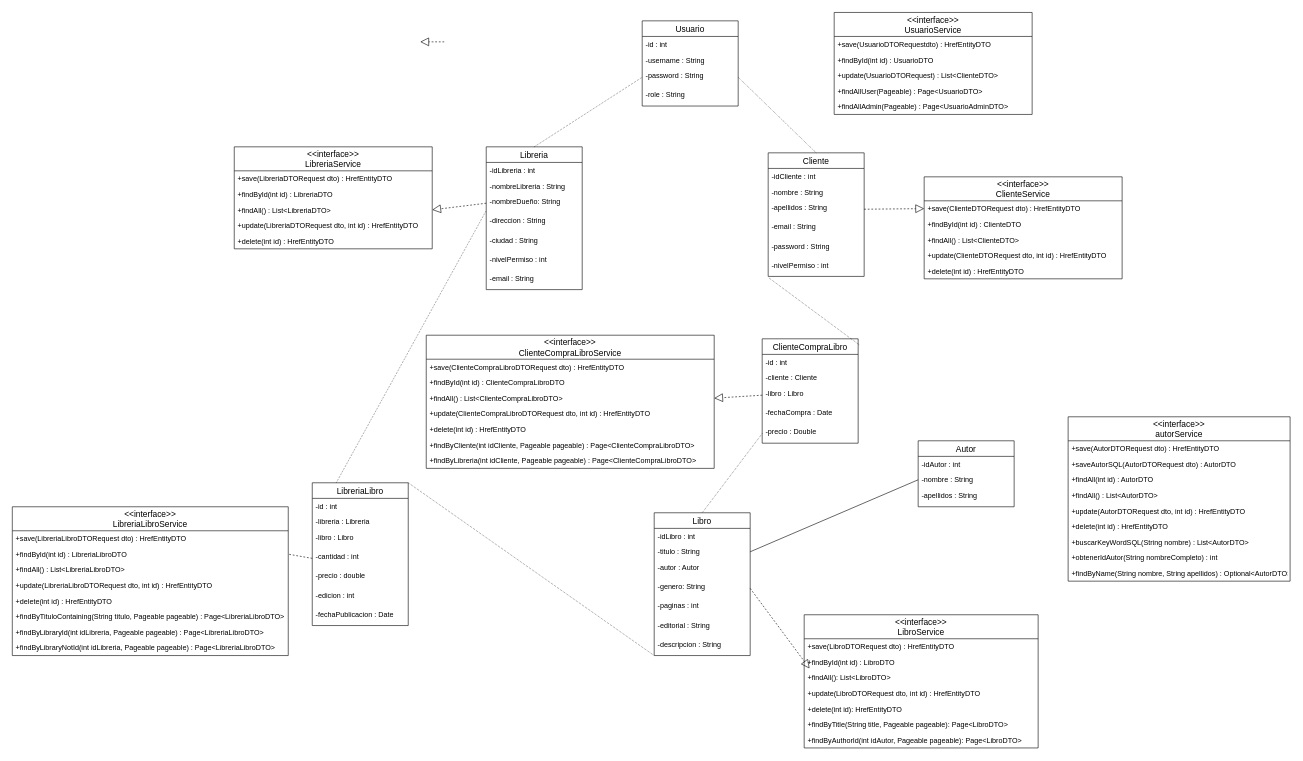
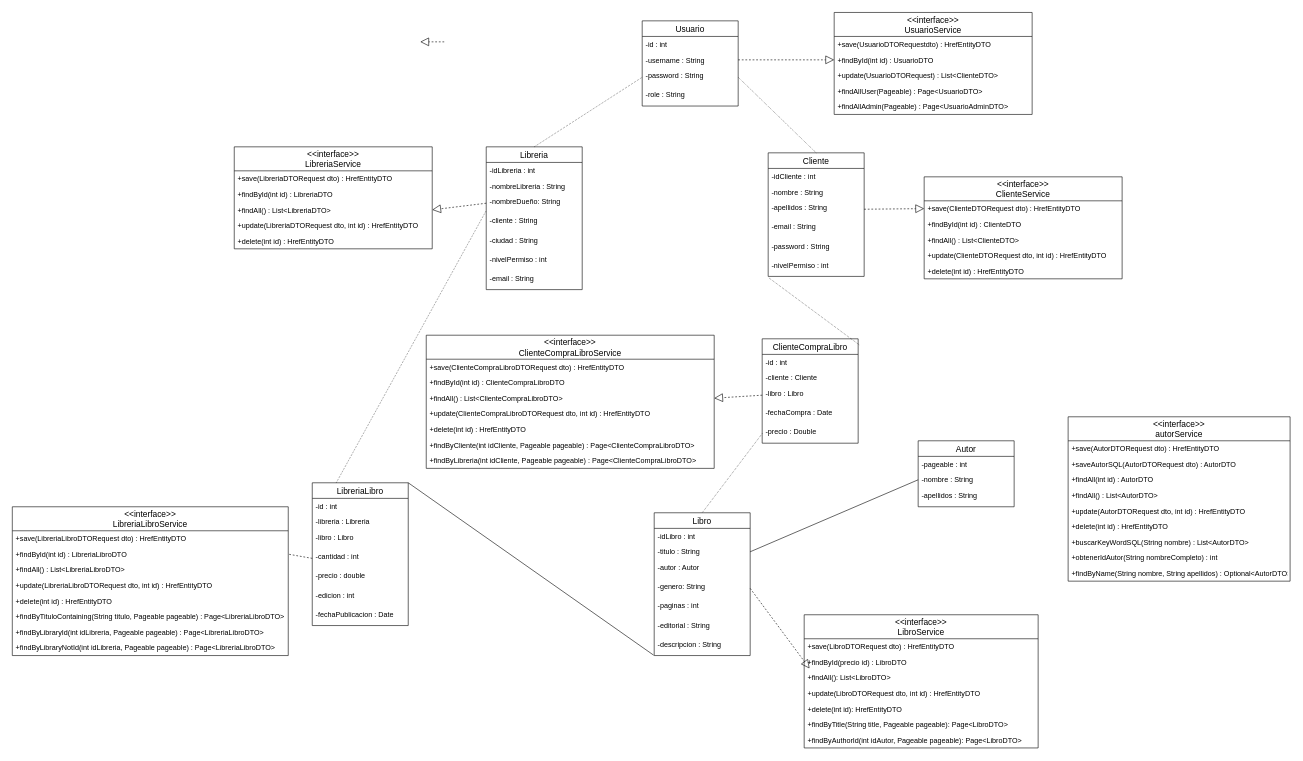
+ <mxCell id="119" value="" style="endArrow=block;dashed=1;endFill=0;endSize=12;html=1;exitX=1;exitY=0.5;exitDx=0;exitDy=0;entryX=0;entryY=0.5;entryDx=0;entryDy=0;" edge="1" parent="1" source="106" target="115"><mxGeometry width="160" relative="1" as="geometry"><mxPoint x="1590" y="348" as="sourcePoint" /><mxPoint x="1730" y="307" as="targetPoint" /></mxGeometry></mxCell>
- <mxCell id="89" value="-direccion : String" style="text;strokeColor=none;fillColor=none;spacingLeft=4;spacingRight=4;overflow=hidden;rotatable=0;points=[[0,0.5],[1,0.5]];portConstraint=eastwest;fontSize=12;" parent="85" vertex="1"><mxGeometry y="110" width="160" height="32" as="geometry" /></mxCell>
+ <mxCell id="89" value="-cliente : String" style="text;strokeColor=none;fillColor=none;spacingLeft=4;spacingRight=4;overflow=hidden;rotatable=0;points=[[0,0.5],[1,0.5]];portConstraint=eastwest;fontSize=12;" parent="85" vertex="1"><mxGeometry y="110" width="160" height="32" as="geometry" /></mxCell>
- <mxCell id="49" value="-idAutor : int" style="text;strokeColor=none;fillColor=none;spacingLeft=4;spacingRight=4;overflow=hidden;rotatable=0;points=[[0,0.5],[1,0.5]];portConstraint=eastwest;fontSize=12;" parent="48" vertex="1"><mxGeometry y="26" width="160" height="26" as="geometry" /></mxCell>
+ <mxCell id="49" value="-pageable : int" style="text;strokeColor=none;fillColor=none;spacingLeft=4;spacingRight=4;overflow=hidden;rotatable=0;points=[[0,0.5],[1,0.5]];portConstraint=eastwest;fontSize=12;" parent="48" vertex="1"><mxGeometry y="26" width="160" height="26" as="geometry" /></mxCell>
- <mxCell id="81" value="" style="endArrow=none;html=1;rounded=0;dashed=1;dashPattern=1 2;fontSize=12;entryX=-0.006;entryY=0.979;entryDx=0;entryDy=0;exitX=1;exitY=0;exitDx=0;exitDy=0;entryPerimeter=0;" parent="1" source="73" target="26" edge="1"><mxGeometry relative="1" as="geometry"><mxPoint x="1339.68" y="1064" as="sourcePoint" /><mxPoint x="1440" y="1100" as="targetPoint" /></mxGeometry></mxCell>
+ <mxCell id="81" value="" style="endArrow=none;html=1;rounded=0;dashed=0;dashPattern=1 2;fontSize=12;entryX=-0.006;entryY=0.979;entryDx=0;entryDy=0;exitX=1;exitY=0;exitDx=0;exitDy=0;entryPerimeter=0;" parent="1" source="73" target="26" edge="1"><mxGeometry relative="1" as="geometry"><mxPoint x="1339.68" y="1064" as="sourcePoint" /><mxPoint x="1440" y="1100" as="targetPoint" /></mxGeometry></mxCell>
- <mxCell id="29" value="+findById(int id) : LibroDTO" style="text;strokeColor=none;fillColor=none;spacingLeft=4;spacingRight=4;overflow=hidden;rotatable=0;points=[[0,0.5],[1,0.5]];portConstraint=eastwest;fontSize=12;" parent="27" vertex="1"><mxGeometry y="66" width="390" height="26" as="geometry" /></mxCell>
+ <mxCell id="29" value="+findById(precio id) : LibroDTO" style="text;strokeColor=none;fillColor=none;spacingLeft=4;spacingRight=4;overflow=hidden;rotatable=0;points=[[0,0.5],[1,0.5]];portConstraint=eastwest;fontSize=12;" parent="27" vertex="1"><mxGeometry y="66" width="390" height="26" as="geometry" /></mxCell>
